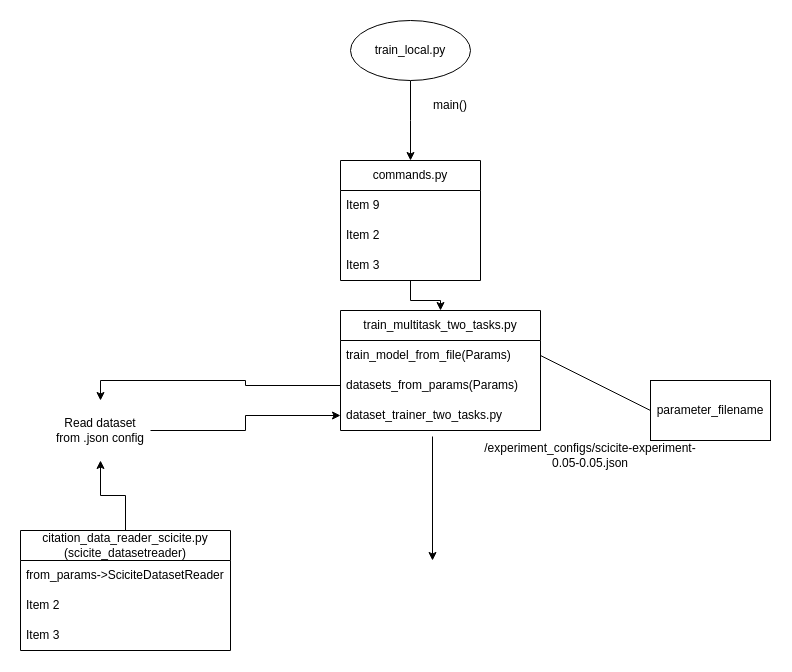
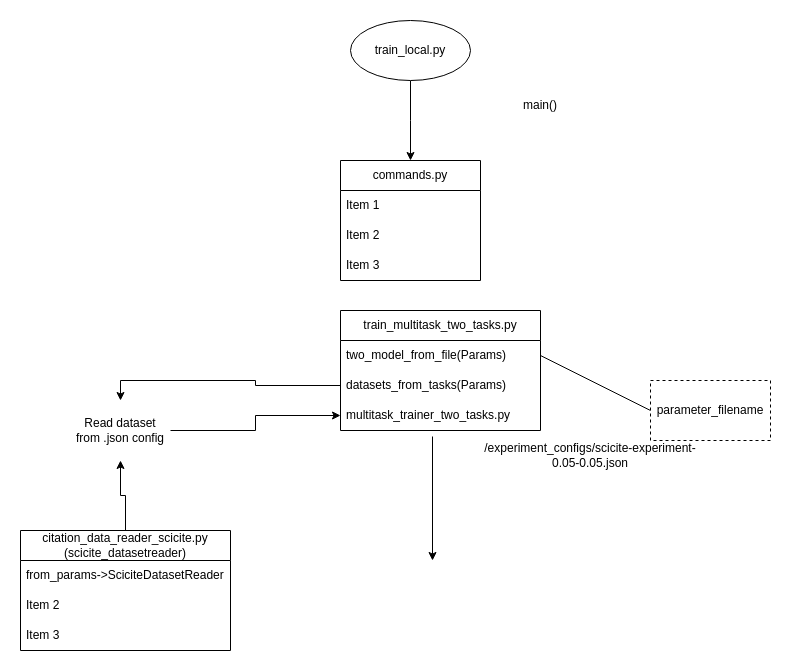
- <mxCell id="4" value="main()" style="text;html=1;align=center;verticalAlign=middle;whiteSpace=wrap;rounded=0;" vertex="1" parent="1"><mxGeometry x="420" y="90" width="60" height="30" as="geometry" /></mxCell>
+ <mxCell id="4" value="main()" style="text;html=1;align=center;verticalAlign=middle;whiteSpace=wrap;rounded=0;" vertex="1" parent="1"><mxGeometry x="510" y="90" width="60" height="30" as="geometry" /></mxCell>
- <mxCell id="7" value="Item 9" style="text;strokeColor=none;fillColor=none;align=left;verticalAlign=middle;spacingLeft=4;spacingRight=4;overflow=hidden;points=[[0,0.5],[1,0.5]];portConstraint=eastwest;rotatable=0;whiteSpace=wrap;html=1;" vertex="1" parent="6"><mxGeometry y="30" width="140" height="30" as="geometry" /></mxCell>
+ <mxCell id="7" value="Item 1" style="text;strokeColor=none;fillColor=none;align=left;verticalAlign=middle;spacingLeft=4;spacingRight=4;overflow=hidden;points=[[0,0.5],[1,0.5]];portConstraint=eastwest;rotatable=0;whiteSpace=wrap;html=1;" vertex="1" parent="6"><mxGeometry y="30" width="140" height="30" as="geometry" /></mxCell>
- <mxCell id="5" style="edgeStyle=orthogonalEdgeStyle;rounded=0;orthogonalLoop=1;jettySize=auto;html=1;" edge="1" parent="1" source="6" target="10"><mxGeometry relative="1" as="geometry" /></mxCell>
- <mxCell id="11" value="train_model_from_file(Params)" style="text;strokeColor=none;fillColor=none;align=left;verticalAlign=middle;spacingLeft=4;spacingRight=4;overflow=hidden;points=[[0,0.5],[1,0.5]];portConstraint=eastwest;rotatable=0;whiteSpace=wrap;html=1;" vertex="1" parent="10"><mxGeometry y="30" width="200" height="30" as="geometry" /></mxCell>
+ <mxCell id="11" value="two_model_from_file(Params)" style="text;strokeColor=none;fillColor=none;align=left;verticalAlign=middle;spacingLeft=4;spacingRight=4;overflow=hidden;points=[[0,0.5],[1,0.5]];portConstraint=eastwest;rotatable=0;whiteSpace=wrap;html=1;" vertex="1" parent="10"><mxGeometry y="30" width="200" height="30" as="geometry" /></mxCell>
- <mxCell id="12" value="datasets_from_params(Params)" style="text;strokeColor=none;fillColor=none;align=left;verticalAlign=middle;spacingLeft=4;spacingRight=4;overflow=hidden;points=[[0,0.5],[1,0.5]];portConstraint=eastwest;rotatable=0;whiteSpace=wrap;html=1;" vertex="1" parent="10"><mxGeometry y="60" width="200" height="30" as="geometry" /></mxCell>
+ <mxCell id="12" value="datasets_from_tasks(Params)" style="text;strokeColor=none;fillColor=none;align=left;verticalAlign=middle;spacingLeft=4;spacingRight=4;overflow=hidden;points=[[0,0.5],[1,0.5]];portConstraint=eastwest;rotatable=0;whiteSpace=wrap;html=1;" vertex="1" parent="10"><mxGeometry y="60" width="200" height="30" as="geometry" /></mxCell>
- <mxCell id="16" value="parameter_filename" style="rounded=0;whiteSpace=wrap;html=1;" vertex="1" parent="1"><mxGeometry x="650" y="380" width="120" height="60" as="geometry" /></mxCell>
+ <mxCell id="16" value="parameter_filename" style="rounded=0;whiteSpace=wrap;html=1;dashed=1;" vertex="1" parent="1"><mxGeometry x="650" y="380" width="120" height="60" as="geometry" /></mxCell>
- <mxCell id="13" value="dataset_trainer_two_tasks.py" style="text;strokeColor=none;fillColor=none;align=left;verticalAlign=middle;spacingLeft=4;spacingRight=4;overflow=hidden;points=[[0,0.5],[1,0.5]];portConstraint=eastwest;rotatable=0;whiteSpace=wrap;html=1;" vertex="1" parent="10"><mxGeometry y="90" width="200" height="30" as="geometry" /></mxCell>
+ <mxCell id="13" value="multitask_trainer_two_tasks.py" style="text;strokeColor=none;fillColor=none;align=left;verticalAlign=middle;spacingLeft=4;spacingRight=4;overflow=hidden;points=[[0,0.5],[1,0.5]];portConstraint=eastwest;rotatable=0;whiteSpace=wrap;html=1;" vertex="1" parent="10"><mxGeometry y="90" width="200" height="30" as="geometry" /></mxCell>
- <mxCell id="19" value="Read dataset from .json config" style="text;html=1;align=center;verticalAlign=middle;whiteSpace=wrap;rounded=0;" vertex="1" parent="1"><mxGeometry x="50" y="400" width="100" height="60" as="geometry" /></mxCell>
+ <mxCell id="19" value="Read dataset from .json config" style="text;html=1;align=center;verticalAlign=middle;whiteSpace=wrap;rounded=0;" vertex="1" parent="1"><mxGeometry x="70" y="400" width="100" height="60" as="geometry" /></mxCell>
